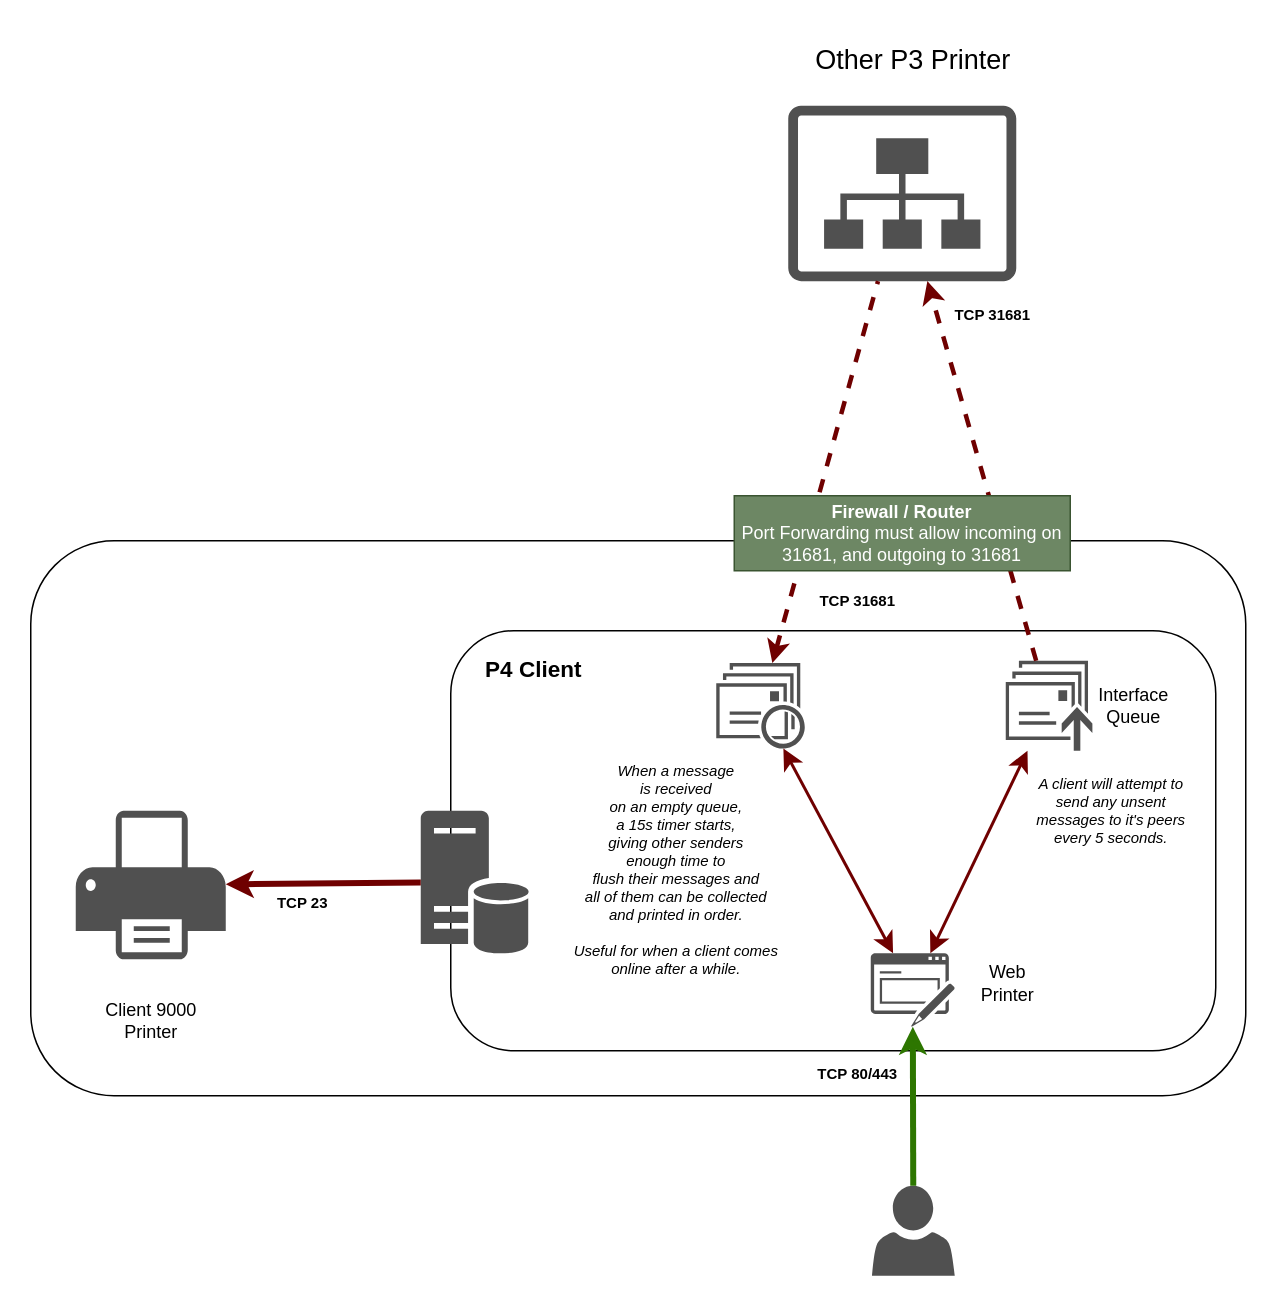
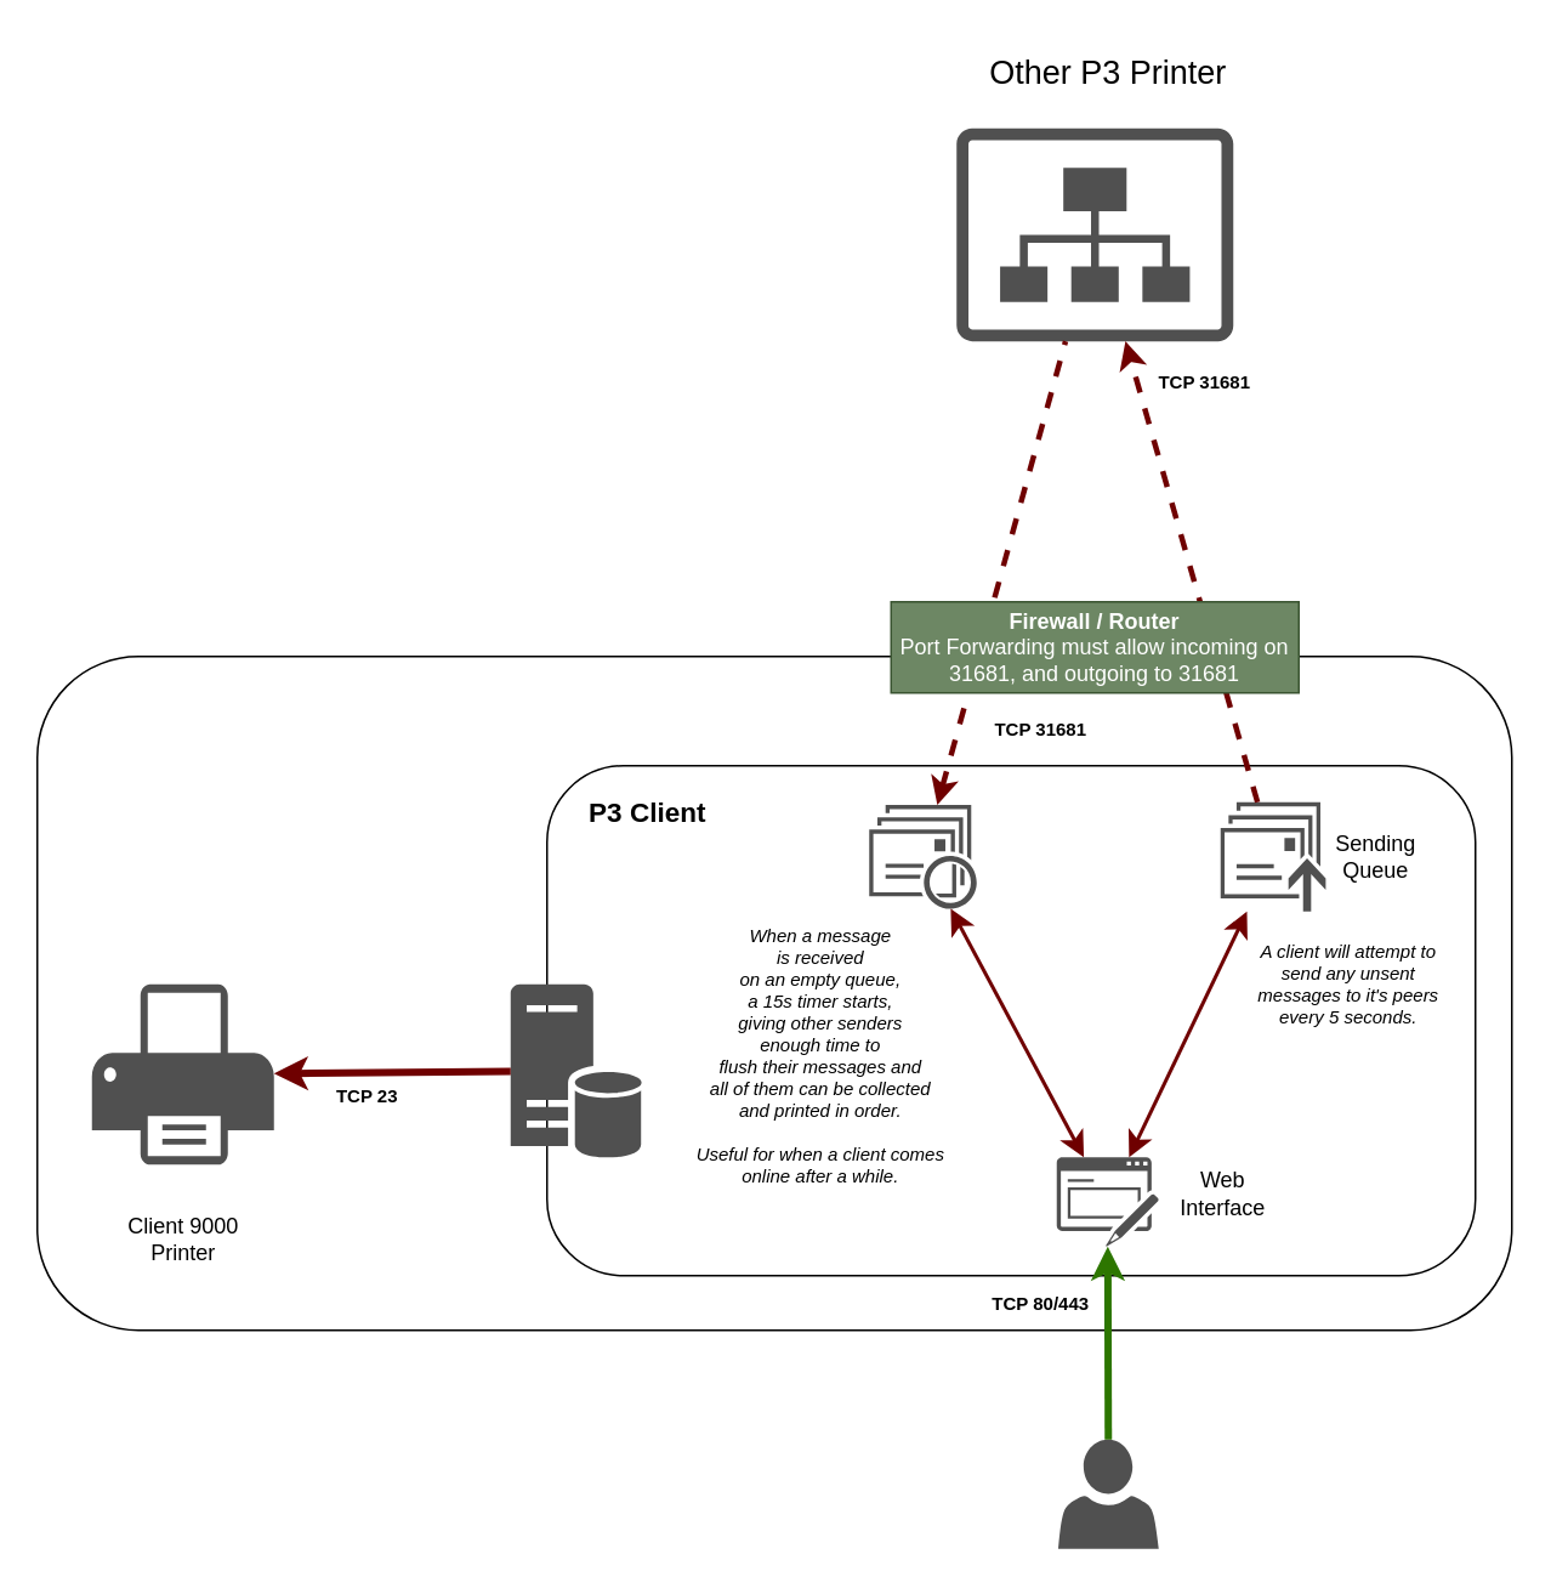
- <mxCell id="12" value="P4 Client" style="text;html=1;align=center;verticalAlign=middle;resizable=0;points=[];autosize=1;strokeColor=none;fillColor=none;fontSize=15;fontStyle=1" vertex="1" parent="1"><mxGeometry x="310.2" y="430" width="90" height="30" as="geometry" /></mxCell>
+ <mxCell id="12" value="P3 Client" style="text;html=1;align=center;verticalAlign=middle;resizable=0;points=[];autosize=1;strokeColor=none;fillColor=none;fontSize=15;fontStyle=1" vertex="1" parent="1"><mxGeometry x="310.2" y="430" width="90" height="30" as="geometry" /></mxCell>
- <mxCell id="25" value="Interface &lt;br&gt;Queue" style="text;html=1;align=center;verticalAlign=middle;resizable=0;points=[];autosize=1;strokeColor=none;fillColor=none;" vertex="1" parent="1"><mxGeometry x="720" y="450" width="70" height="40" as="geometry" /></mxCell>
+ <mxCell id="25" value="Sending &lt;br&gt;Queue" style="text;html=1;align=center;verticalAlign=middle;resizable=0;points=[];autosize=1;strokeColor=none;fillColor=none;" vertex="1" parent="1"><mxGeometry x="720" y="450" width="70" height="40" as="geometry" /></mxCell>
- <mxCell id="24" value="Web&lt;br&gt;Printer" style="text;html=1;align=center;verticalAlign=middle;resizable=0;points=[];autosize=1;strokeColor=none;fillColor=none;" vertex="1" parent="1"><mxGeometry x="636" y="635.07" width="70" height="40" as="geometry" /></mxCell>
+ <mxCell id="24" value="Web&lt;br&gt;Interface" style="text;html=1;align=center;verticalAlign=middle;resizable=0;points=[];autosize=1;strokeColor=none;fillColor=none;" vertex="1" parent="1"><mxGeometry x="636" y="635.07" width="70" height="40" as="geometry" /></mxCell>
